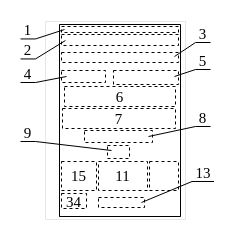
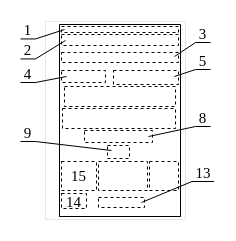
- <mxCell id="45" value="6" style="text;html=1;strokeColor=none;fillColor=none;align=center;verticalAlign=middle;whiteSpace=wrap;rounded=0;fontFamily=Verdana;fontSize=15;" vertex="1" parent="1"><mxGeometry x="65" y="87" width="109" height="18" as="geometry" /></mxCell>
- <mxCell id="46" value="7" style="text;html=1;strokeColor=none;fillColor=none;align=center;verticalAlign=middle;whiteSpace=wrap;rounded=0;fontFamily=Verdana;fontSize=15;" vertex="1" parent="1"><mxGeometry x="63" y="109" width="111" height="18" as="geometry" /></mxCell>
- <mxCell id="51" value="&lt;p style=&quot;line-height: 100%&quot;&gt;11&lt;/p&gt;" style="text;html=1;strokeColor=none;fillColor=none;align=center;verticalAlign=middle;whiteSpace=wrap;rounded=0;fontFamily=Verdana;fontSize=15;" vertex="1" parent="1"><mxGeometry x="99" y="162" width="47" height="27" as="geometry" /></mxCell>
- <mxCell id="20" value="&lt;font face=&quot;Verdana&quot;&gt;34&lt;/font&gt;" style="rounded=0;whiteSpace=wrap;html=1;fillColor=none;dashed=1;fontSize=15;" parent="1" vertex="1"><mxGeometry x="61" y="193" width="25" height="15" as="geometry" /></mxCell>
+ <mxCell id="20" value="&lt;font face=&quot;Verdana&quot;&gt;14&lt;/font&gt;" style="rounded=0;whiteSpace=wrap;html=1;fillColor=none;dashed=1;fontSize=15;" parent="1" vertex="1"><mxGeometry x="61" y="193" width="25" height="15" as="geometry" /></mxCell>
